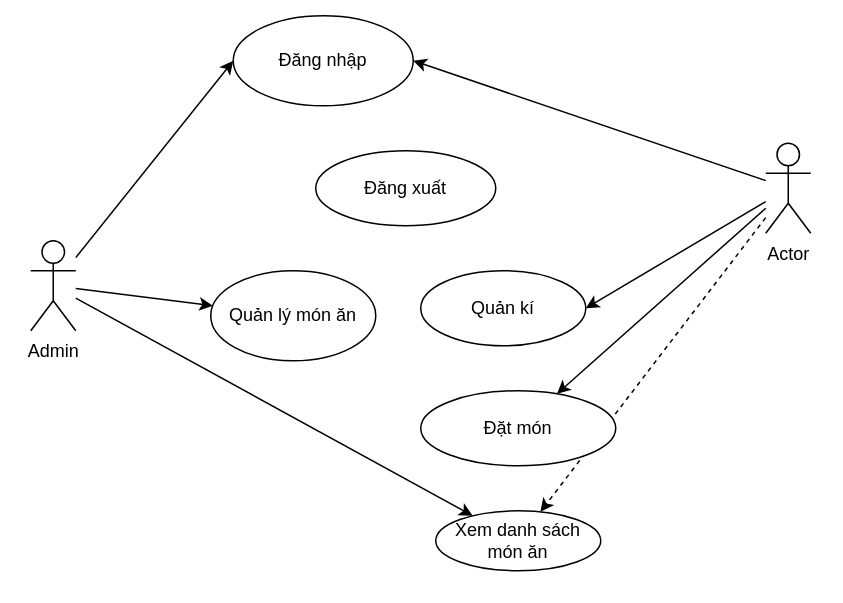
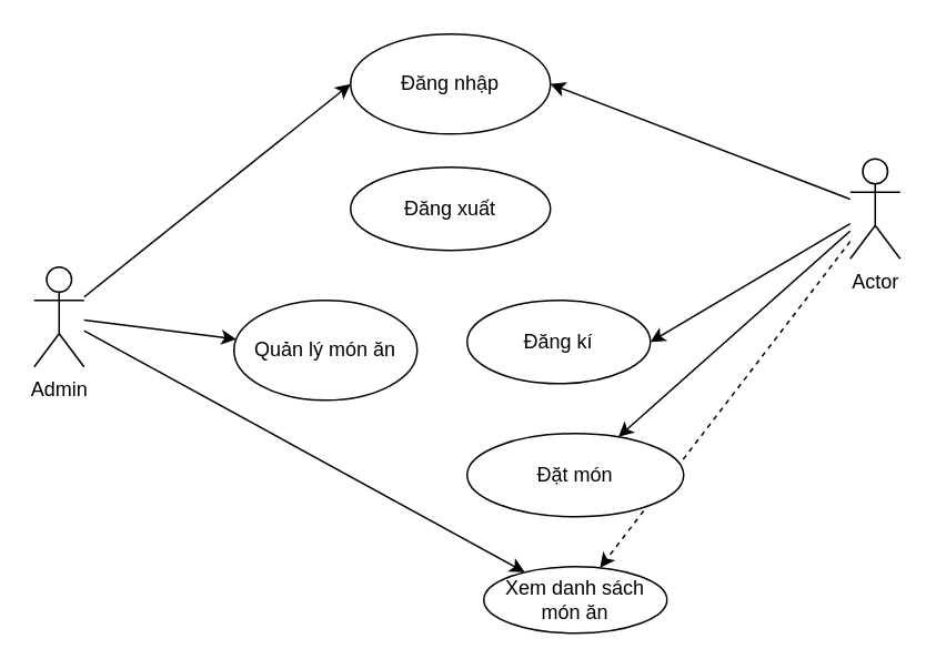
- <mxCell id="6" value="Đăng nhập" style="ellipse;whiteSpace=wrap;html=1;" vertex="1" parent="1"><mxGeometry x="155" y="10" width="120" height="60" as="geometry" /></mxCell>
+ <mxCell id="6" value="Đăng nhập" style="ellipse;whiteSpace=wrap;html=1;" vertex="1" parent="1"><mxGeometry x="210" y="20" width="120" height="60" as="geometry" /></mxCell>
- <mxCell id="14" value="Quản kí" style="ellipse;whiteSpace=wrap;html=1;" vertex="1" parent="1"><mxGeometry x="280" y="180" width="110" height="50" as="geometry" /></mxCell>
+ <mxCell id="14" value="Đăng kí" style="ellipse;whiteSpace=wrap;html=1;" vertex="1" parent="1"><mxGeometry x="280" y="180" width="110" height="50" as="geometry" /></mxCell>
